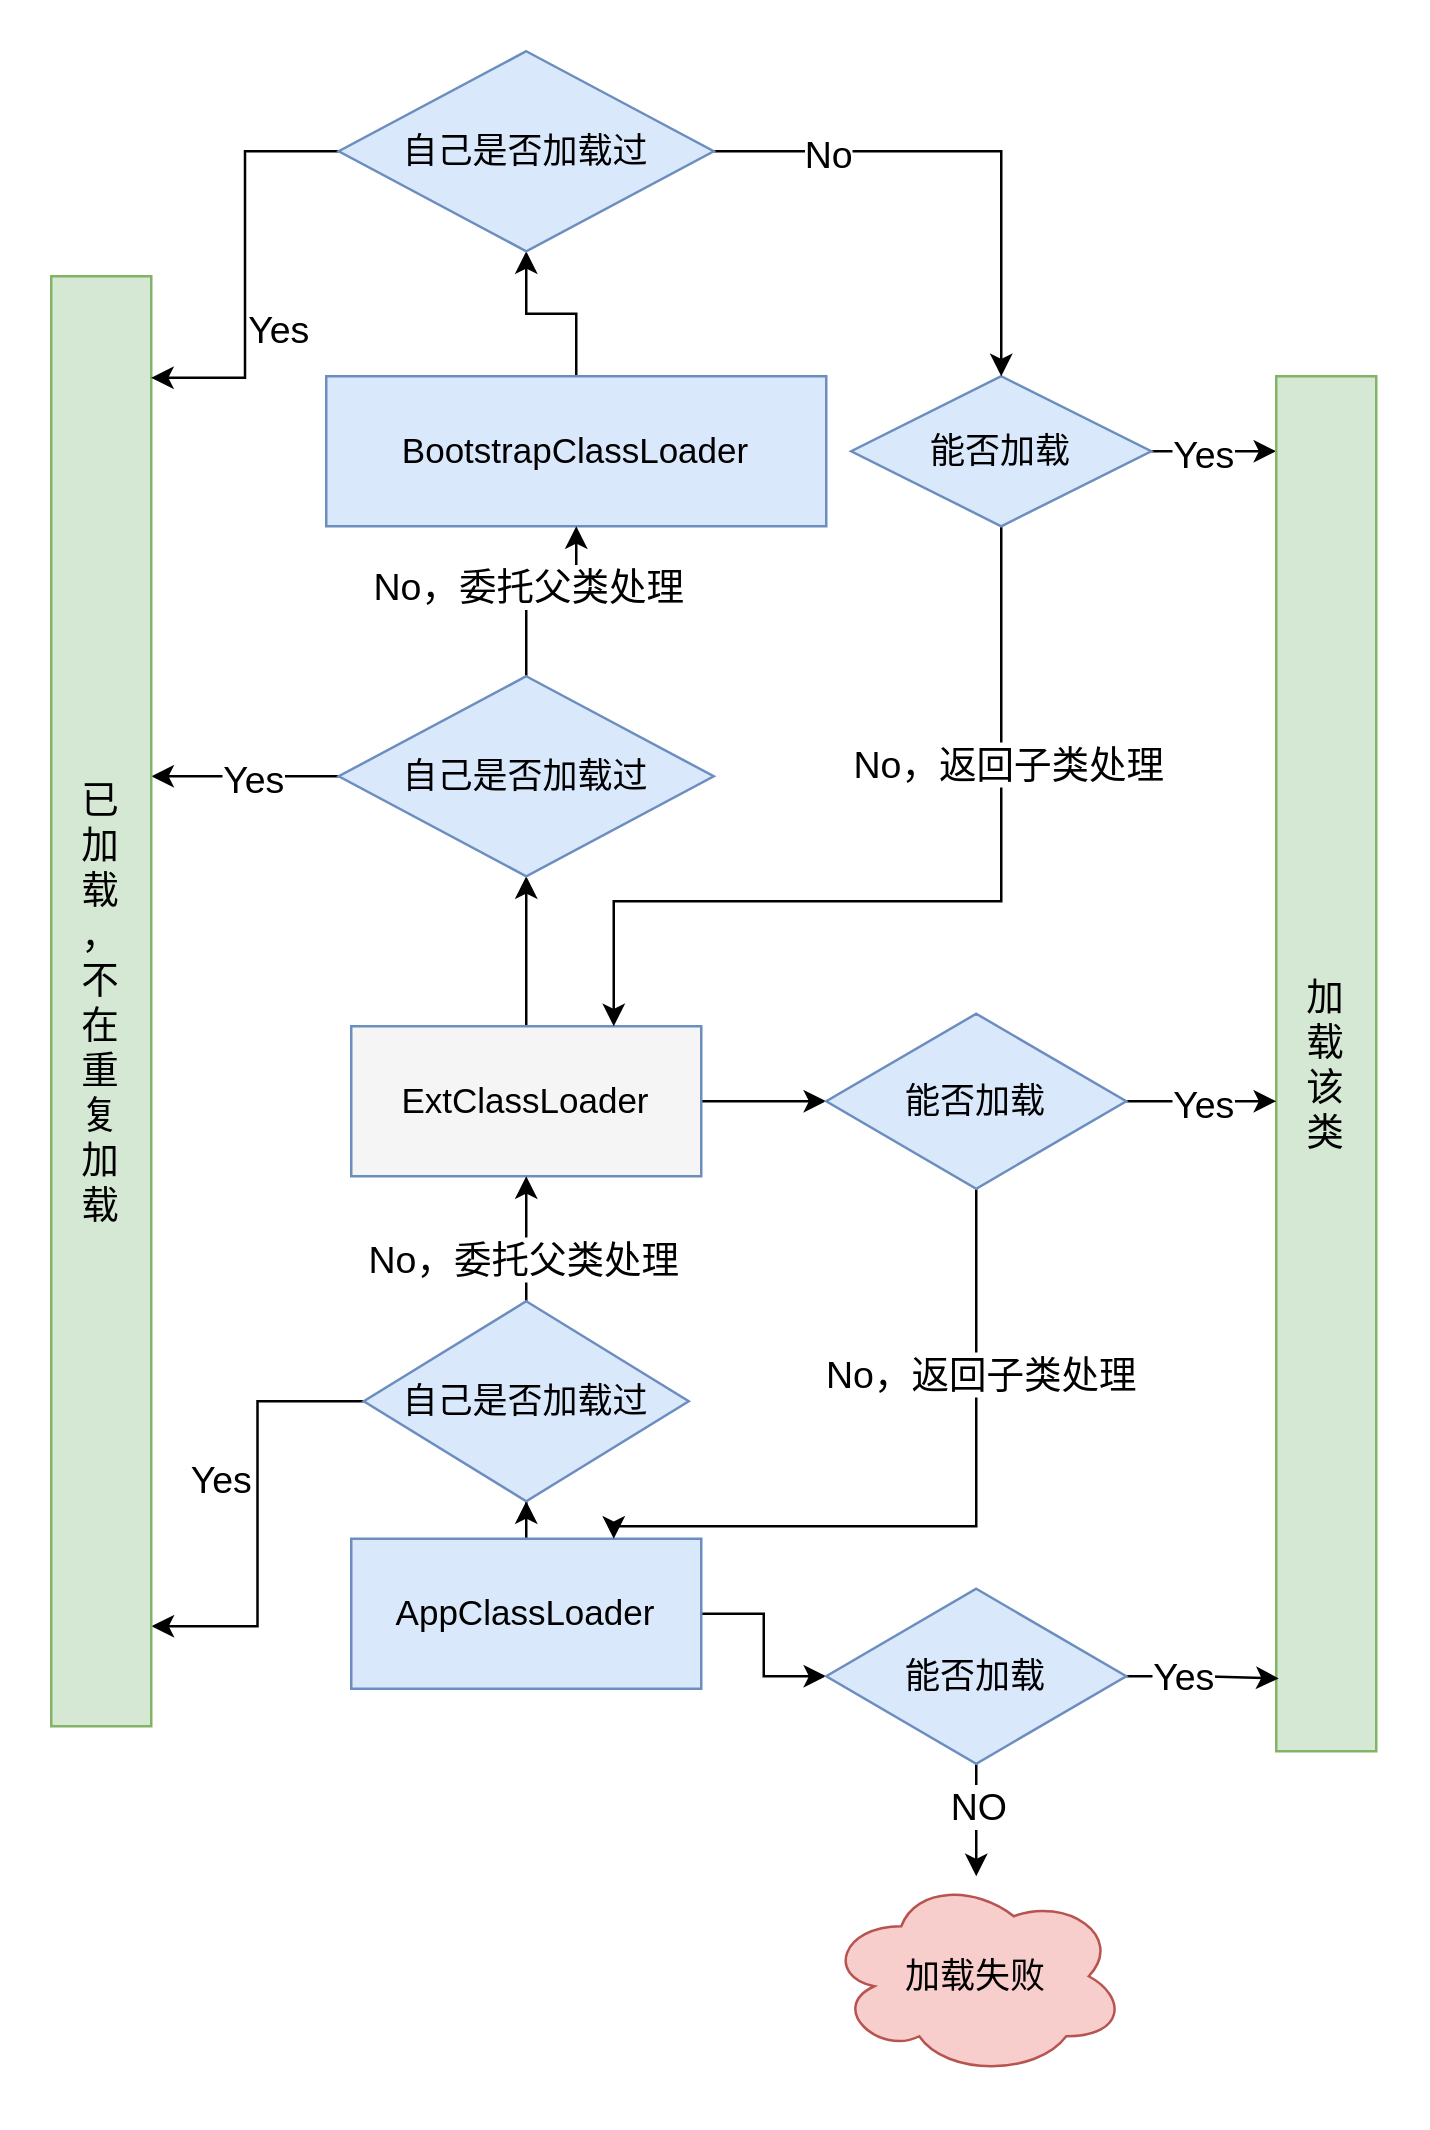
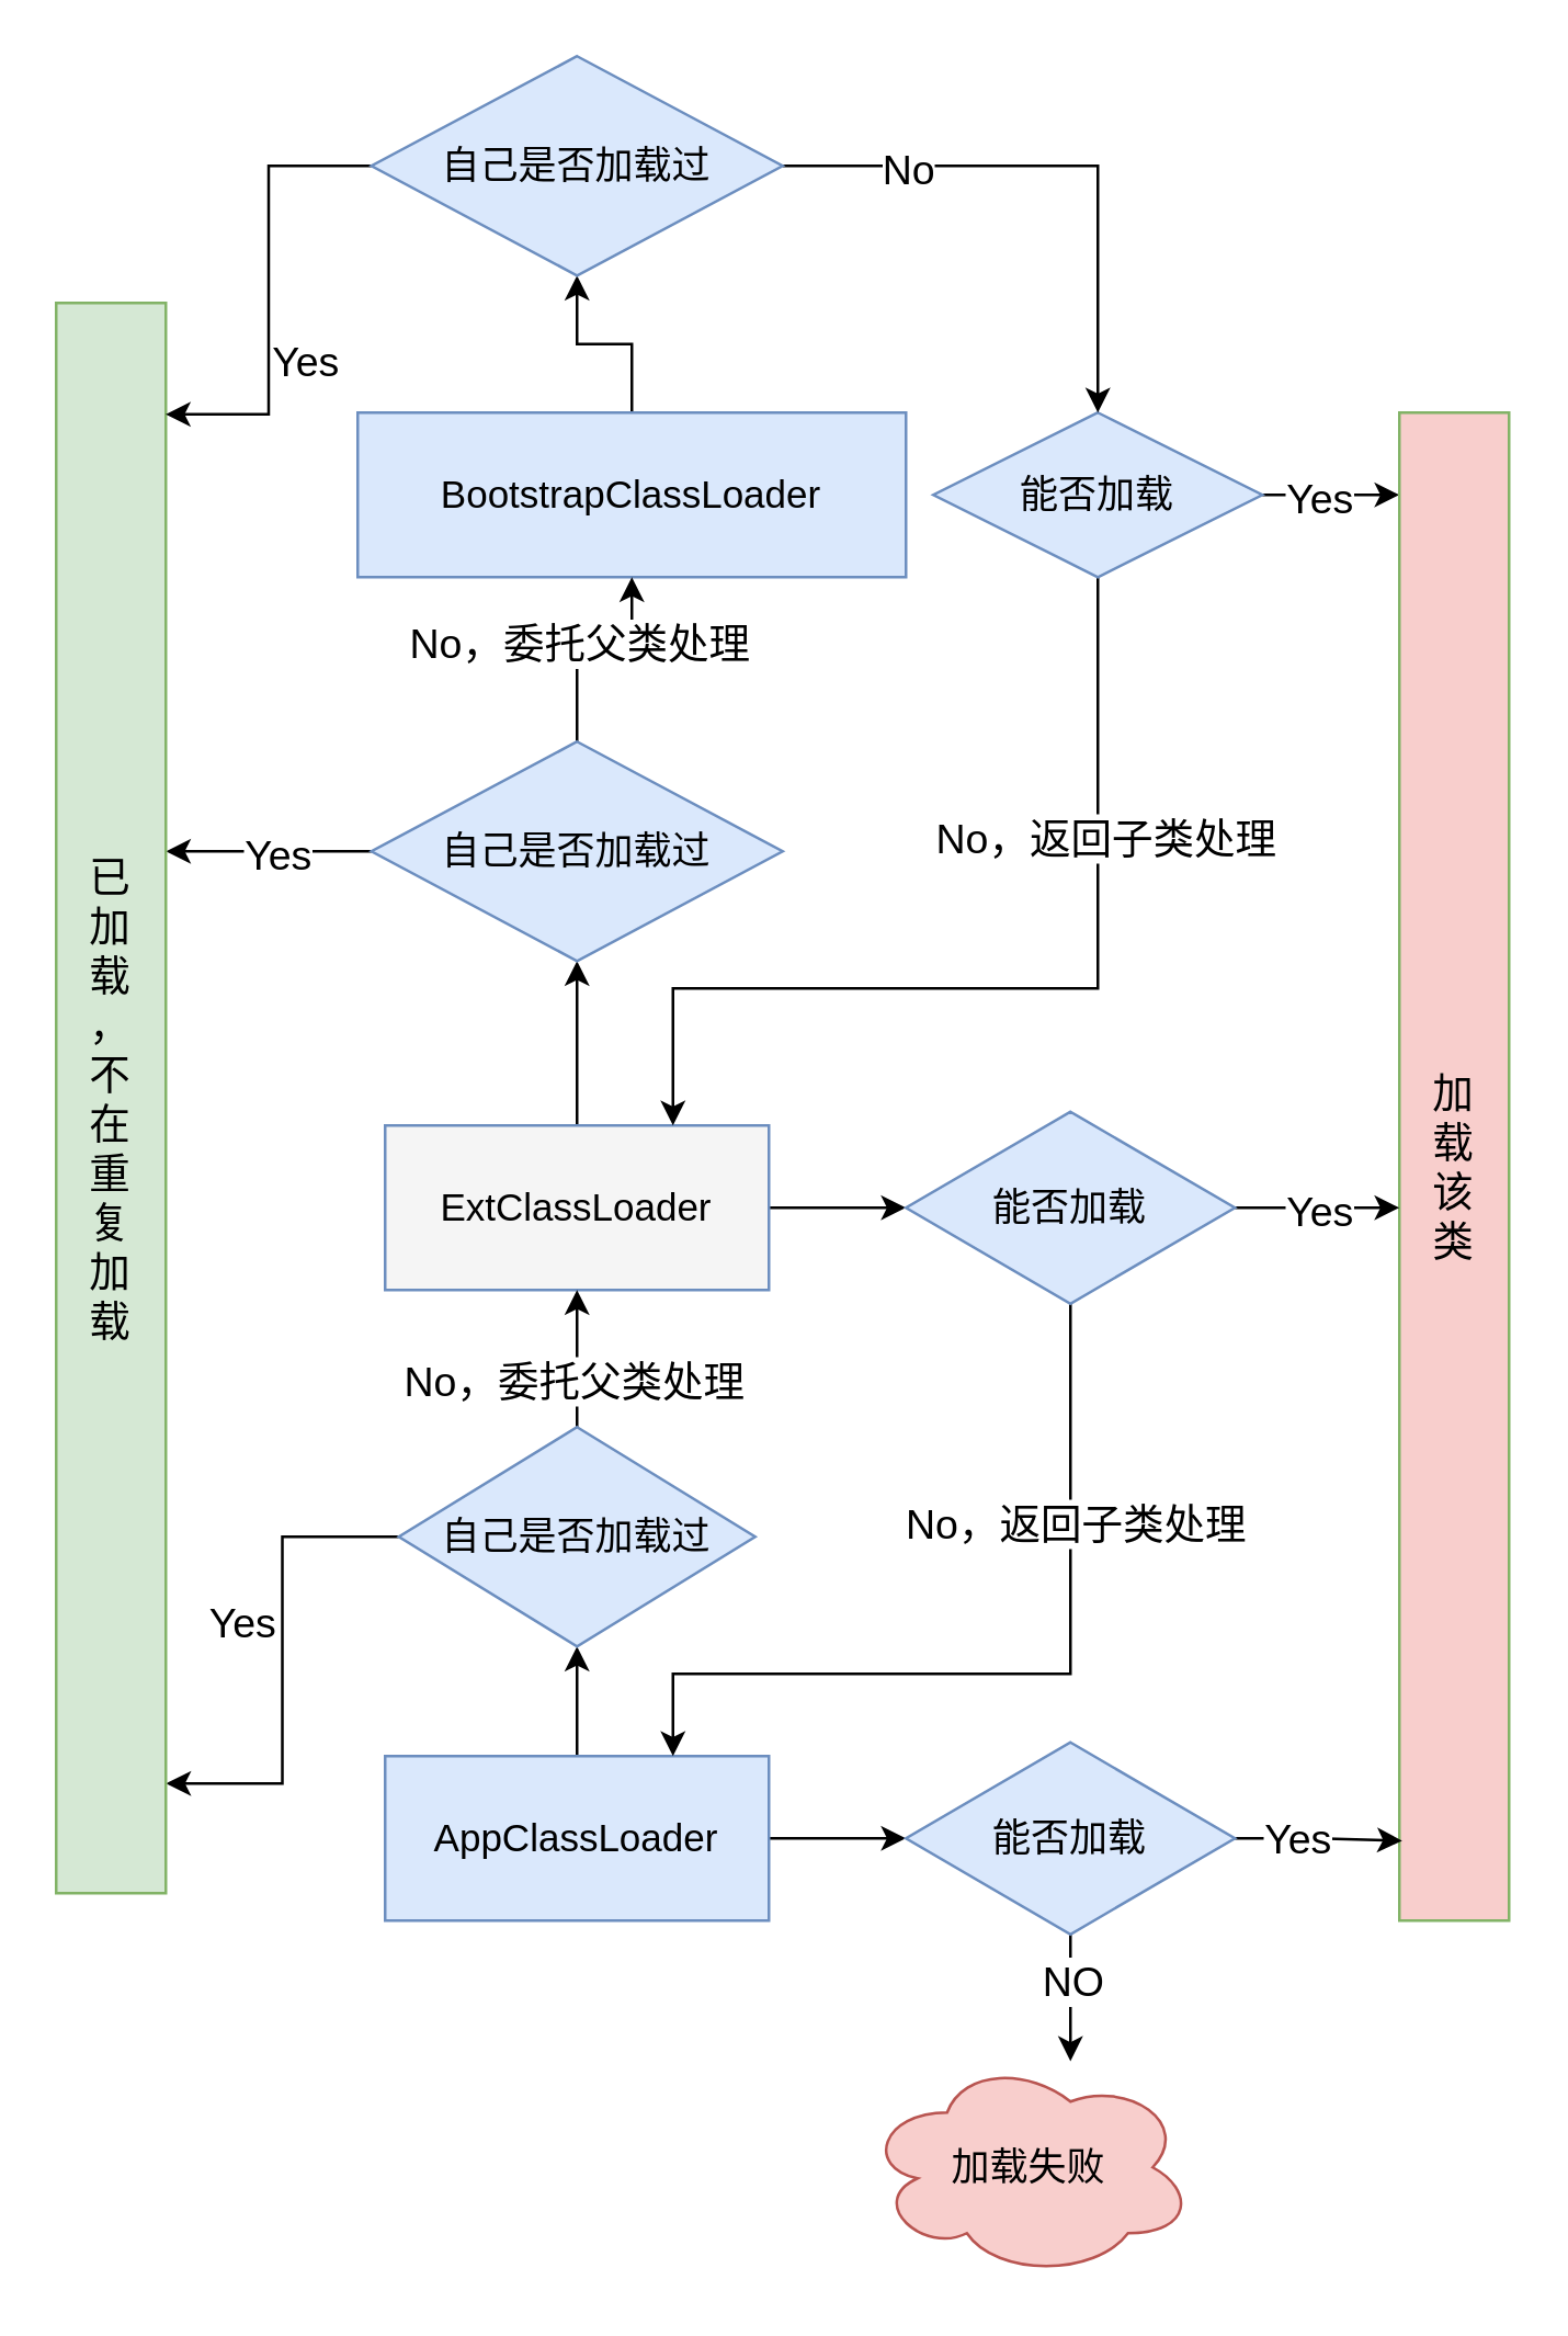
- <mxCell id="27" value="&lt;div style=&quot;font-size: 15px&quot;&gt;加&lt;/div&gt;&lt;div style=&quot;font-size: 15px&quot;&gt;载&lt;/div&gt;&lt;div style=&quot;font-size: 15px&quot;&gt;该&lt;/div&gt;&lt;div style=&quot;font-size: 15px&quot;&gt;类&lt;/div&gt;" style="rounded=0;whiteSpace=wrap;html=1;fontFamily=Helvetica;fontSize=15;strokeColor=#82b366;fillColor=#d5e8d4;horizontal=1;align=center;" parent="1" vertex="1"><mxGeometry x="510" y="150" width="40" height="550" as="geometry" /></mxCell>
+ <mxCell id="27" value="&lt;div style=&quot;font-size: 15px&quot;&gt;加&lt;/div&gt;&lt;div style=&quot;font-size: 15px&quot;&gt;载&lt;/div&gt;&lt;div style=&quot;font-size: 15px&quot;&gt;该&lt;/div&gt;&lt;div style=&quot;font-size: 15px&quot;&gt;类&lt;/div&gt;" style="rounded=0;whiteSpace=wrap;html=1;fontFamily=Helvetica;fontSize=15;strokeColor=#82b366;fillColor=#f8cecc;horizontal=1;align=center;" parent="1" vertex="1"><mxGeometry x="510" y="150" width="40" height="550" as="geometry" /></mxCell>
- <mxCell id="4" value="&lt;p&gt;AppClassLoader&lt;/p&gt;" style="rounded=0;whiteSpace=wrap;html=1;fillColor=#dae8fc;strokeColor=#6c8ebf;fontColor=default;labelBackgroundColor=none;fontStyle=0;fontSize=14;align=center;" parent="1" vertex="1"><mxGeometry x="140" y="615" width="140" height="60" as="geometry" /></mxCell>
+ <mxCell id="4" value="&lt;p&gt;AppClassLoader&lt;/p&gt;" style="rounded=0;whiteSpace=wrap;html=1;fillColor=#dae8fc;strokeColor=#6c8ebf;fontColor=default;labelBackgroundColor=none;fontStyle=0;fontSize=14;align=center;" parent="1" vertex="1"><mxGeometry x="140" y="640" width="140" height="60" as="geometry" /></mxCell>
- <mxCell id="38" value="加载失败" style="ellipse;shape=cloud;whiteSpace=wrap;html=1;rounded=0;fontSize=14;strokeColor=#b85450;fillColor=#f8cecc;" parent="1" vertex="1"><mxGeometry x="330" y="750" width="120" height="80" as="geometry" /></mxCell>
+ <mxCell id="38" value="加载失败" style="ellipse;shape=cloud;whiteSpace=wrap;html=1;rounded=0;fontSize=14;strokeColor=#b85450;fillColor=#f8cecc;" parent="1" vertex="1"><mxGeometry x="315" y="750" width="120" height="80" as="geometry" /></mxCell>
